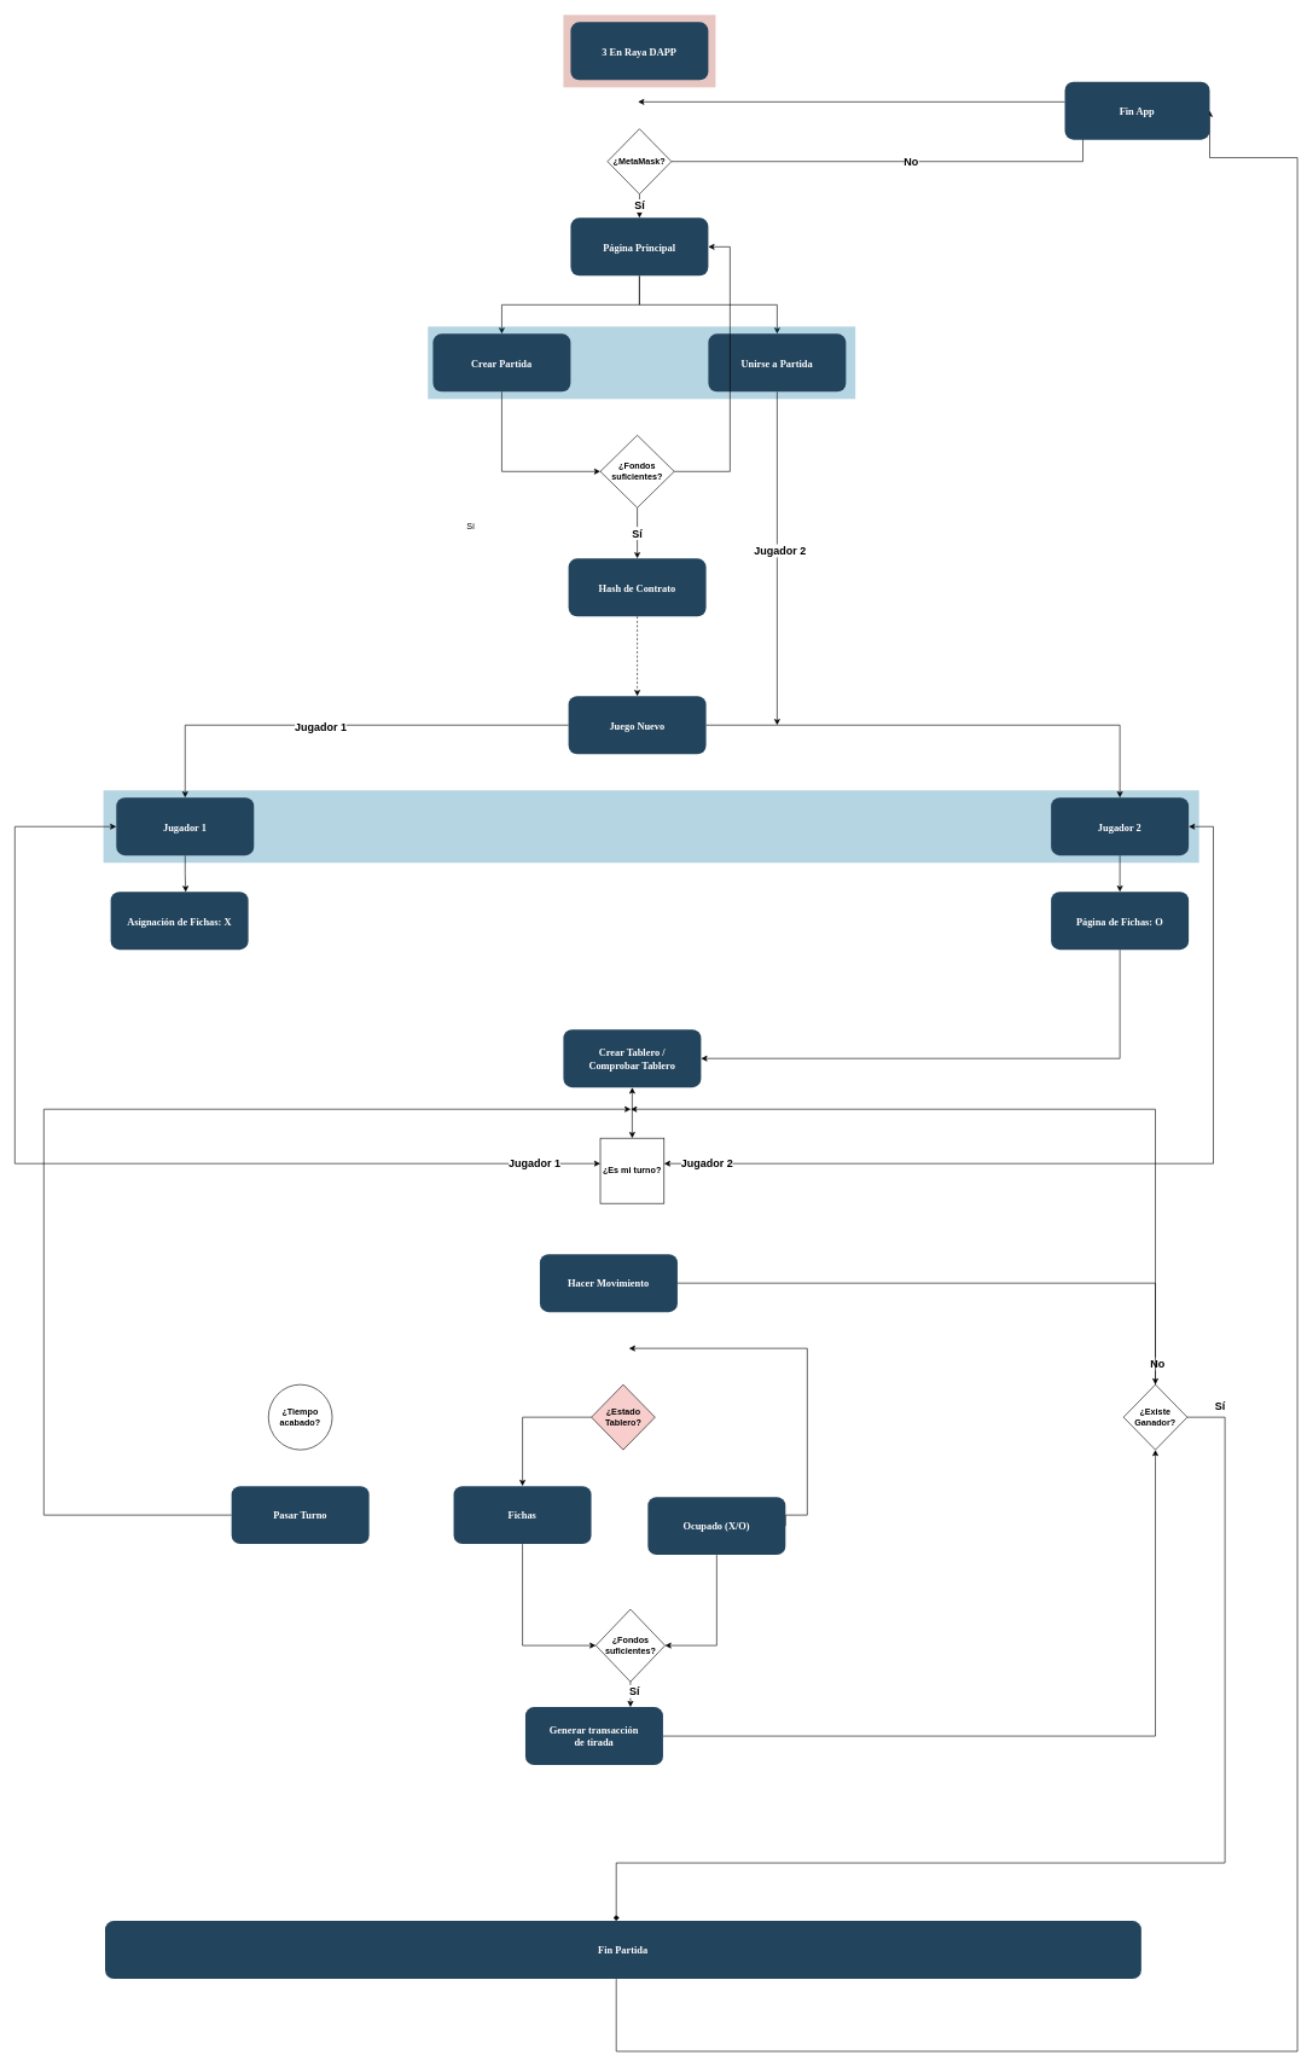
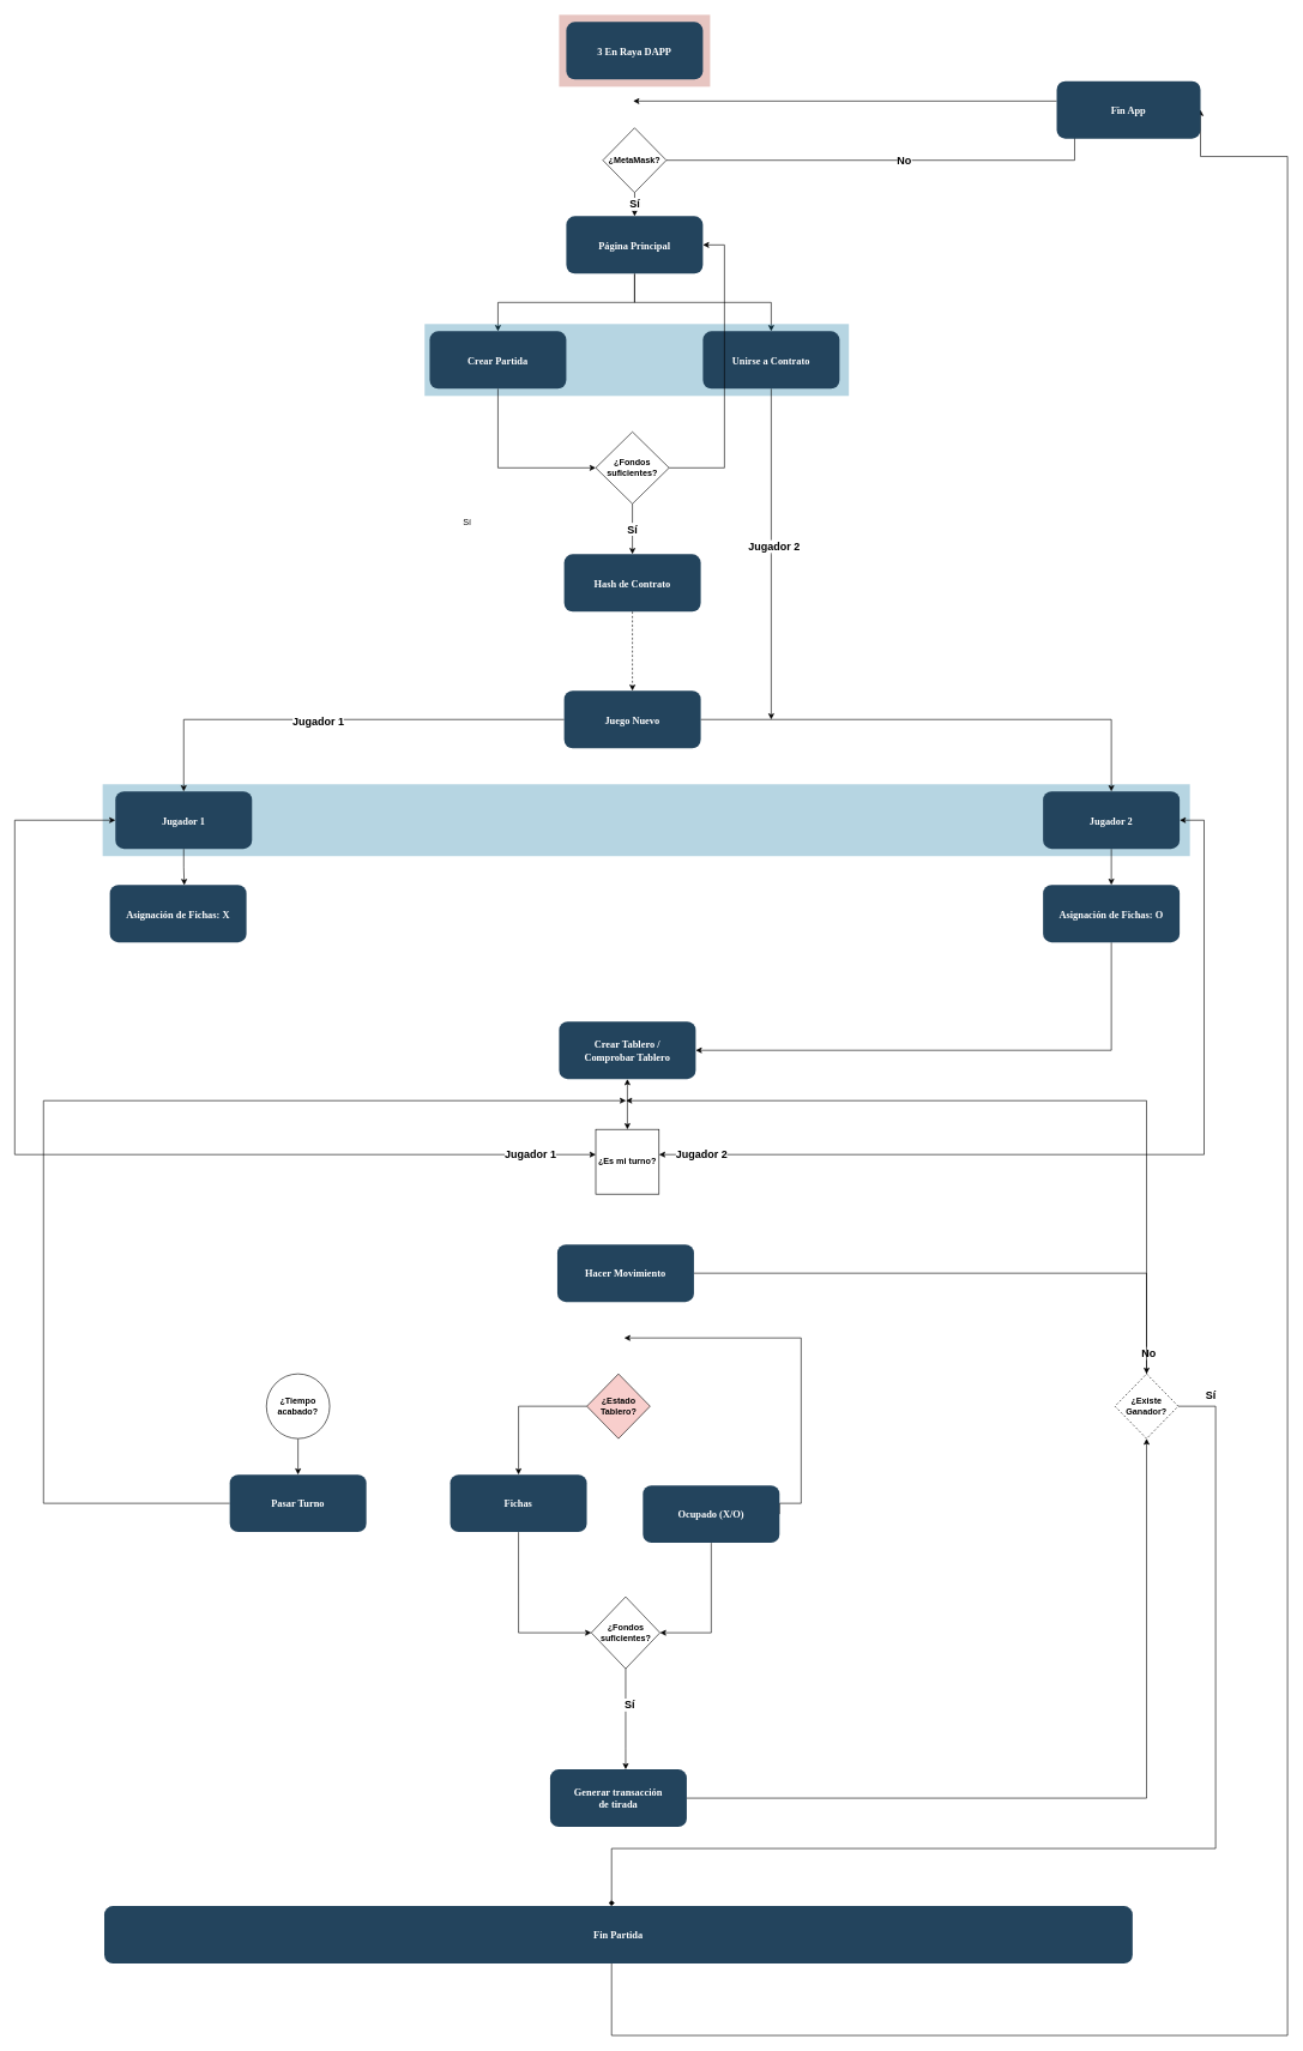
- <mxCell id="21" value="Unirse a Partida" style="rounded=1;fillColor=#23445D;gradientColor=none;strokeColor=none;fontColor=#FFFFFF;fontStyle=1;fontFamily=Tahoma;fontSize=14" vertex="1" parent="1"><mxGeometry x="977" y="460" width="190" height="80" as="geometry" /></mxCell>
+ <mxCell id="21" value="Unirse a Contrato" style="rounded=1;fillColor=#23445D;gradientColor=none;strokeColor=none;fontColor=#FFFFFF;fontStyle=1;fontFamily=Tahoma;fontSize=14" vertex="1" parent="1"><mxGeometry x="977" y="460" width="190" height="80" as="geometry" /></mxCell>
- <mxCell id="52" value="Página de Fichas: O" style="rounded=1;fillColor=#23445D;gradientColor=none;strokeColor=none;fontColor=#FFFFFF;fontStyle=1;fontFamily=Tahoma;fontSize=14" vertex="1" parent="1"><mxGeometry x="1450" y="1230" width="190" height="80" as="geometry" /></mxCell>
+ <mxCell id="52" value="Asignación de Fichas: O" style="rounded=1;fillColor=#23445D;gradientColor=none;strokeColor=none;fontColor=#FFFFFF;fontStyle=1;fontFamily=Tahoma;fontSize=14" vertex="1" parent="1"><mxGeometry x="1450" y="1230" width="190" height="80" as="geometry" /></mxCell>
- <mxCell id="64" value="Hacer Movimiento" style="rounded=1;fillColor=#23445D;gradientColor=none;strokeColor=none;fontColor=#FFFFFF;fontStyle=1;fontFamily=Tahoma;fontSize=14" vertex="1" parent="1"><mxGeometry x="744.55" y="1730" width="190" height="80" as="geometry" /></mxCell>
+ <mxCell id="64" value="Hacer Movimiento" style="rounded=1;fillColor=#23445D;gradientColor=none;strokeColor=none;fontColor=#FFFFFF;fontStyle=1;fontFamily=Tahoma;fontSize=14" vertex="1" parent="1"><mxGeometry x="774.55" y="1730" width="190" height="80" as="geometry" /></mxCell>
- <mxCell id="35" value="¿Existe Ganador?" style="rhombus;whiteSpace=wrap;html=1;fontStyle=1" vertex="1" parent="1"><mxGeometry x="1550" y="1910" width="88" height="90" as="geometry" /></mxCell>
+ <mxCell id="35" value="¿Existe Ganador?" style="rhombus;whiteSpace=wrap;html=1;fontStyle=1;dashed=1;" vertex="1" parent="1"><mxGeometry x="1550" y="1910" width="88" height="90" as="geometry" /></mxCell>
+ <mxCell id="41" style="edgeStyle=orthogonalEdgeStyle;rounded=0;orthogonalLoop=1;jettySize=auto;html=1;fontSize=15;" edge="1" parent="1" source="42" target="44"><mxGeometry relative="1" as="geometry" /></mxCell>
- <mxCell id="59" value="Generar transacción &#10;de tirada" style="rounded=1;fillColor=#23445D;gradientColor=none;strokeColor=none;fontColor=#FFFFFF;fontStyle=1;fontFamily=Tahoma;fontSize=14" vertex="1" parent="1"><mxGeometry x="724.55" y="2355" width="190" height="80" as="geometry" /></mxCell>
+ <mxCell id="59" value="Generar transacción &#10;de tirada" style="rounded=1;fillColor=#23445D;gradientColor=none;strokeColor=none;fontColor=#FFFFFF;fontStyle=1;fontFamily=Tahoma;fontSize=14" vertex="1" parent="1"><mxGeometry x="764.55" y="2460" width="190" height="80" as="geometry" /></mxCell>
